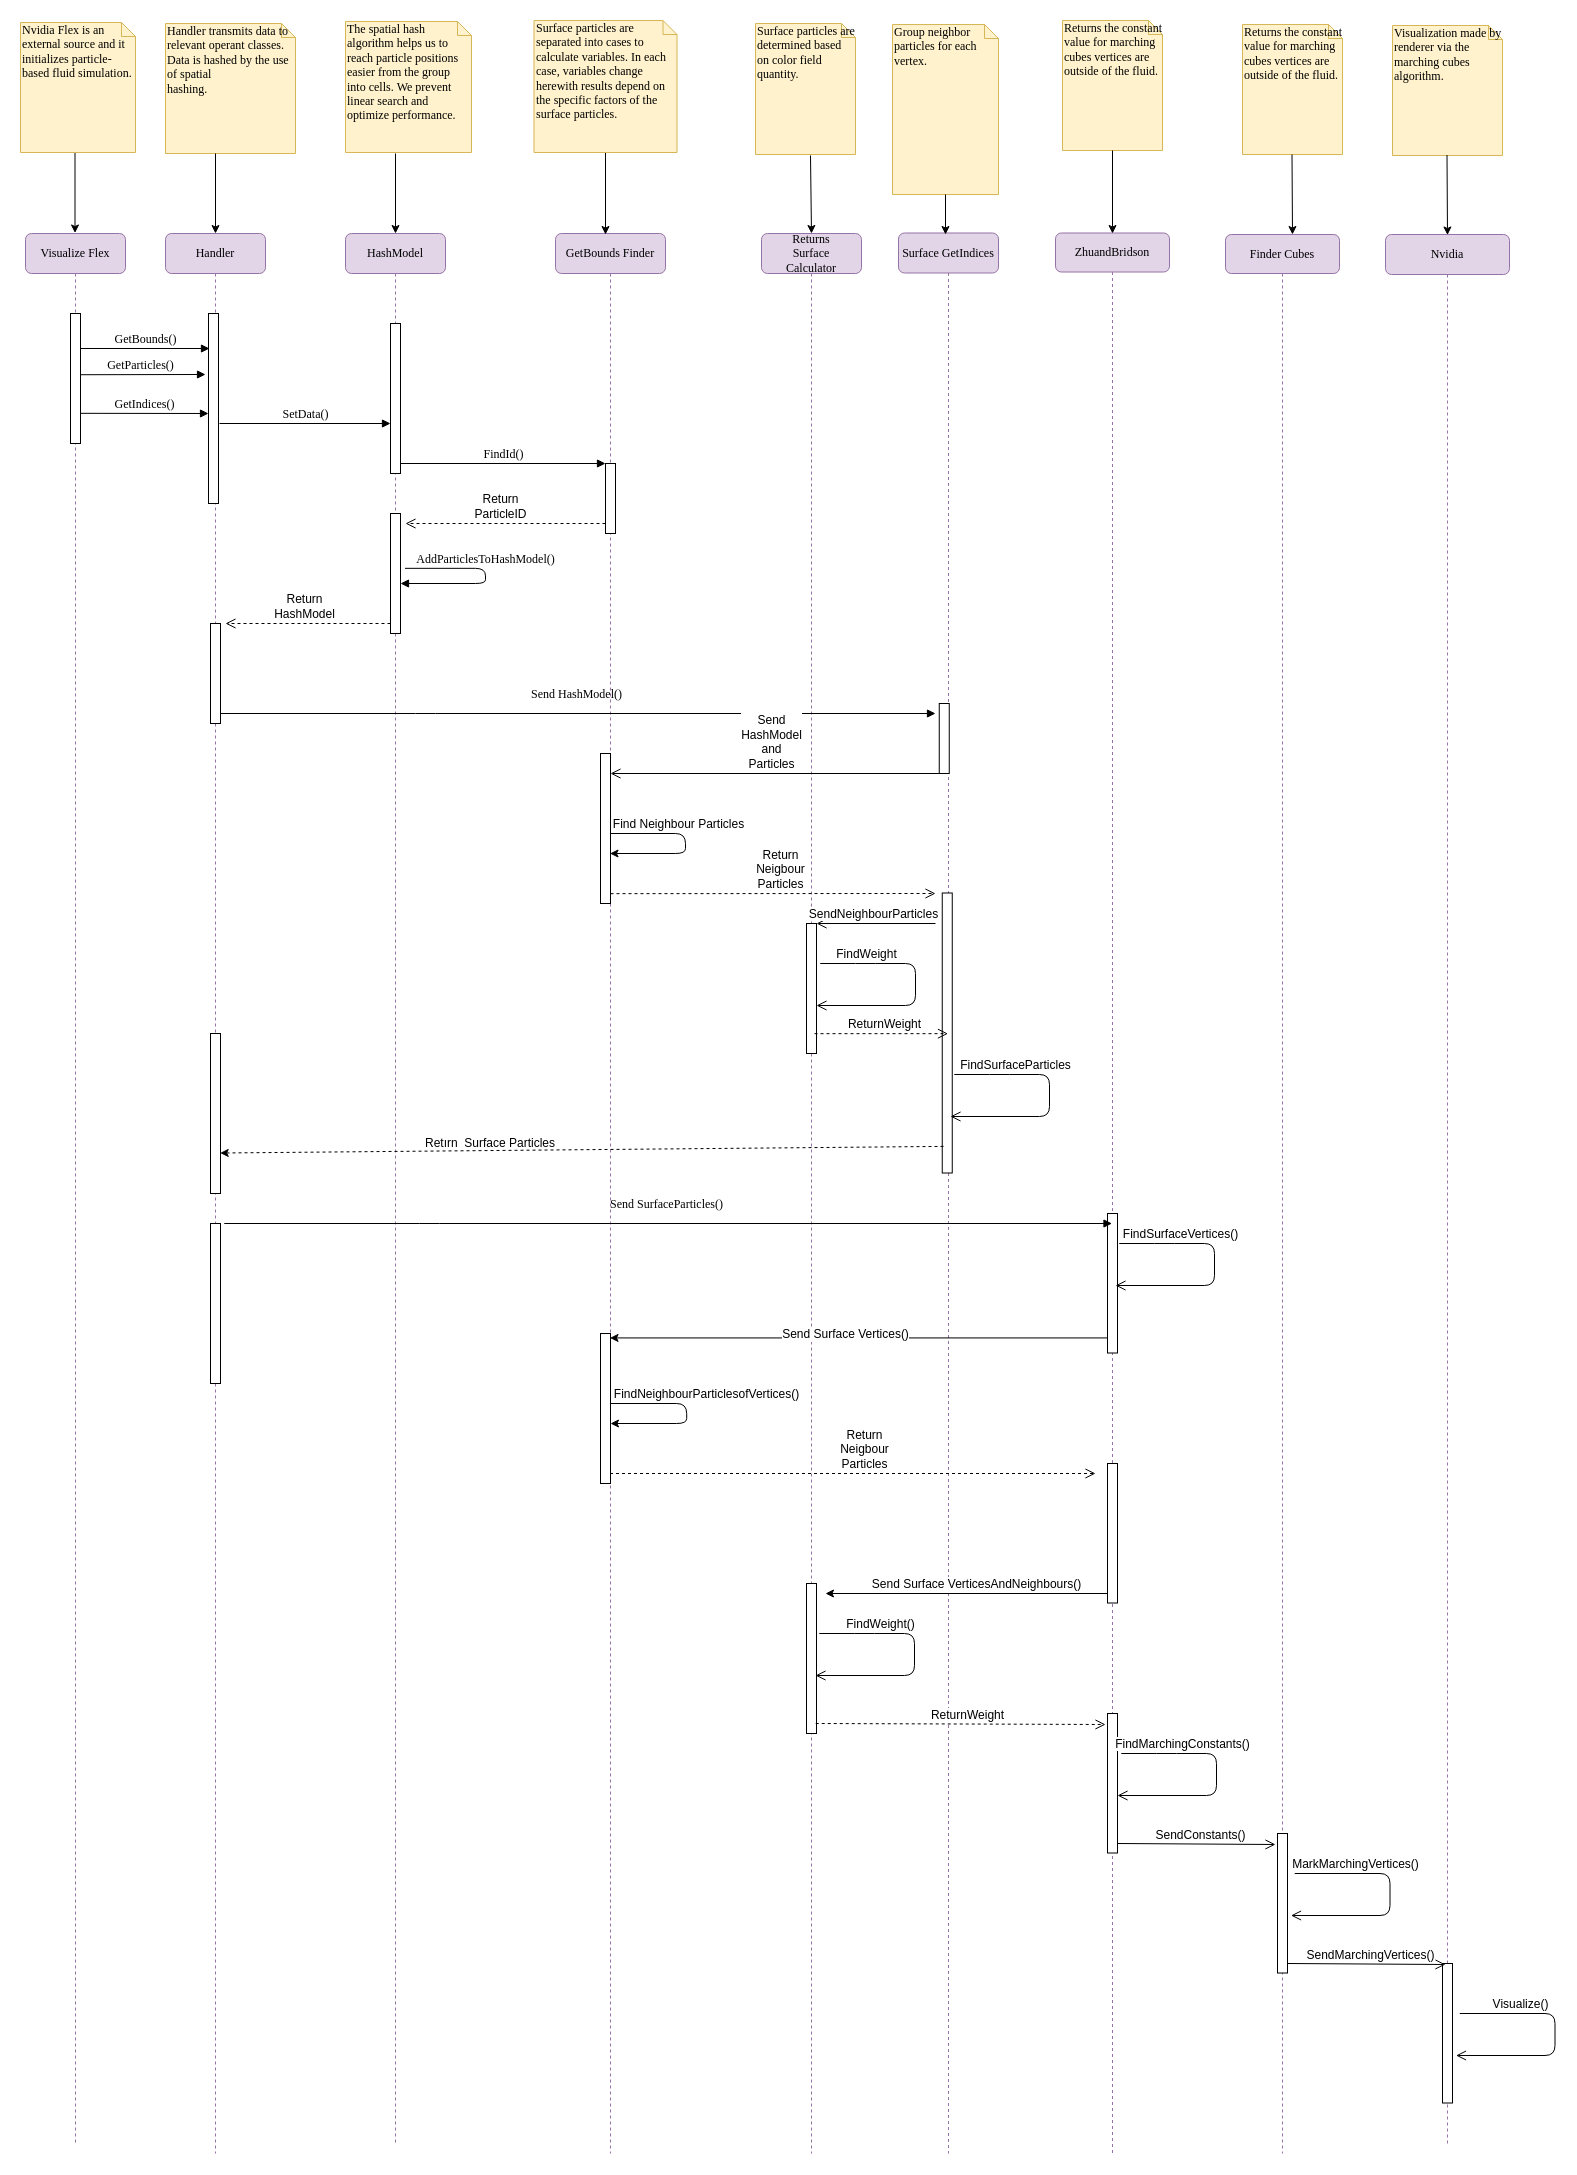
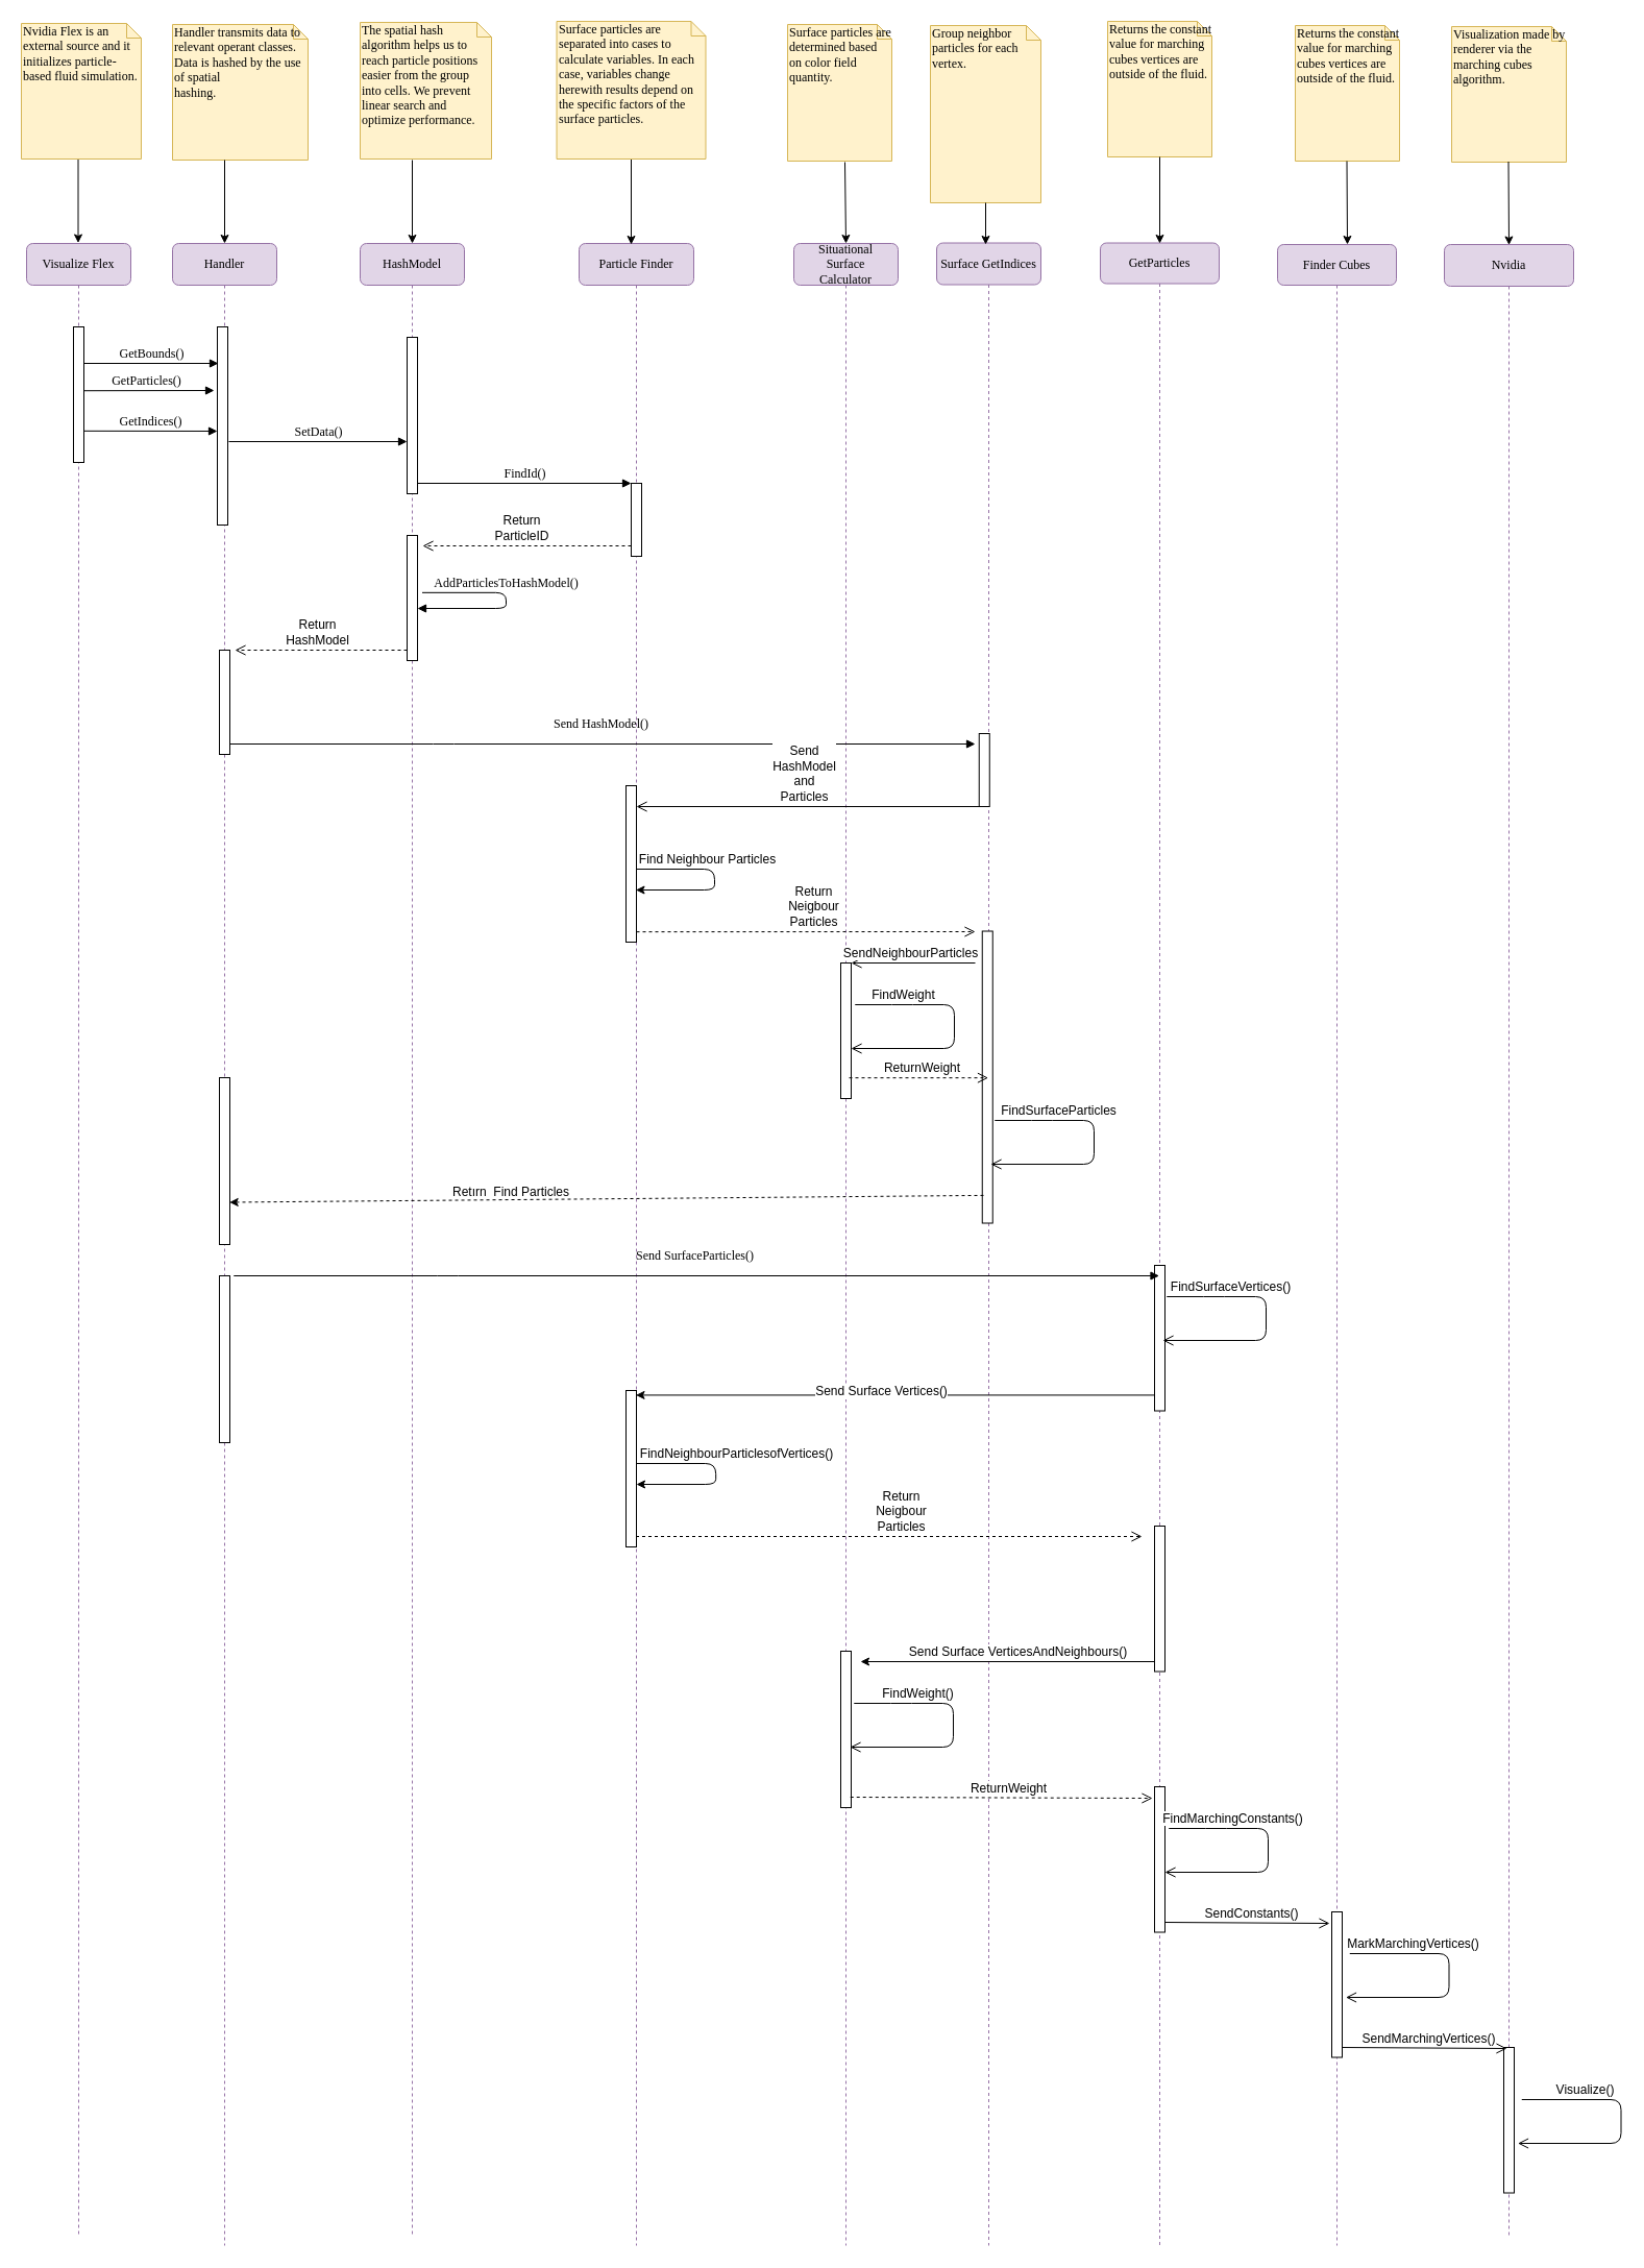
- <mxCell id="43" value="ZhuandBridson" style="shape=umlLifeline;perimeter=lifelinePerimeter;whiteSpace=wrap;html=1;container=1;collapsible=0;recursiveResize=0;outlineConnect=0;rounded=1;shadow=0;comic=0;labelBackgroundColor=none;strokeColor=#9673a6;strokeWidth=1;fillColor=#e1d5e7;fontFamily=Verdana;fontSize=12;align=center;size=39;" vertex="1" parent="1"><mxGeometry x="1055" y="232.5" width="114" height="1920.5" as="geometry" /></mxCell>
+ <mxCell id="43" value="GetParticles" style="shape=umlLifeline;perimeter=lifelinePerimeter;whiteSpace=wrap;html=1;container=1;collapsible=0;recursiveResize=0;outlineConnect=0;rounded=1;shadow=0;comic=0;labelBackgroundColor=none;strokeColor=#9673a6;strokeWidth=1;fillColor=#e1d5e7;fontFamily=Verdana;fontSize=12;align=center;size=39;" vertex="1" parent="1"><mxGeometry x="1055" y="232.5" width="114" height="1920.5" as="geometry" /></mxCell>
- <mxCell id="38" value="GetBounds Finder" style="shape=umlLifeline;perimeter=lifelinePerimeter;whiteSpace=wrap;html=1;container=1;collapsible=0;recursiveResize=0;outlineConnect=0;rounded=1;shadow=0;comic=0;labelBackgroundColor=none;strokeColor=#9673a6;strokeWidth=1;fillColor=#e1d5e7;fontFamily=Verdana;fontSize=12;align=center;size=40;" parent="1" vertex="1"><mxGeometry x="555" y="233" width="110" height="1920" as="geometry" /></mxCell>
+ <mxCell id="38" value="Particle Finder" style="shape=umlLifeline;perimeter=lifelinePerimeter;whiteSpace=wrap;html=1;container=1;collapsible=0;recursiveResize=0;outlineConnect=0;rounded=1;shadow=0;comic=0;labelBackgroundColor=none;strokeColor=#9673a6;strokeWidth=1;fillColor=#e1d5e7;fontFamily=Verdana;fontSize=12;align=center;size=40;" parent="1" vertex="1"><mxGeometry x="555" y="233" width="110" height="1920" as="geometry" /></mxCell>
- <mxCell id="7" value="Returns&lt;br&gt;Surface&lt;br&gt;Calculator" style="shape=umlLifeline;perimeter=lifelinePerimeter;whiteSpace=wrap;html=1;container=1;collapsible=0;recursiveResize=0;outlineConnect=0;rounded=1;shadow=0;comic=0;labelBackgroundColor=none;strokeColor=#9673a6;strokeWidth=1;fillColor=#e1d5e7;fontFamily=Verdana;fontSize=12;align=center;size=40;" parent="1" vertex="1"><mxGeometry x="761" y="233" width="100" height="1920" as="geometry" /></mxCell>
+ <mxCell id="7" value="Situational&lt;br&gt;Surface&lt;br&gt;Calculator" style="shape=umlLifeline;perimeter=lifelinePerimeter;whiteSpace=wrap;html=1;container=1;collapsible=0;recursiveResize=0;outlineConnect=0;rounded=1;shadow=0;comic=0;labelBackgroundColor=none;strokeColor=#9673a6;strokeWidth=1;fillColor=#e1d5e7;fontFamily=Verdana;fontSize=12;align=center;size=40;" parent="1" vertex="1"><mxGeometry x="761" y="233" width="100" height="1920" as="geometry" /></mxCell>
- <mxCell id="65" value="Retırn&amp;nbsp; Surface Particles" style="text;html=1;strokeColor=none;fillColor=none;align=center;verticalAlign=middle;whiteSpace=wrap;rounded=0;fontStyle=0" vertex="1" parent="1"><mxGeometry x="400" y="1133" width="180" height="20" as="geometry" /></mxCell>
+ <mxCell id="65" value="Retırn&amp;nbsp; Find Particles" style="text;html=1;strokeColor=none;fillColor=none;align=center;verticalAlign=middle;whiteSpace=wrap;rounded=0;fontStyle=0" vertex="1" parent="1"><mxGeometry x="400" y="1133" width="180" height="20" as="geometry" /></mxCell>
